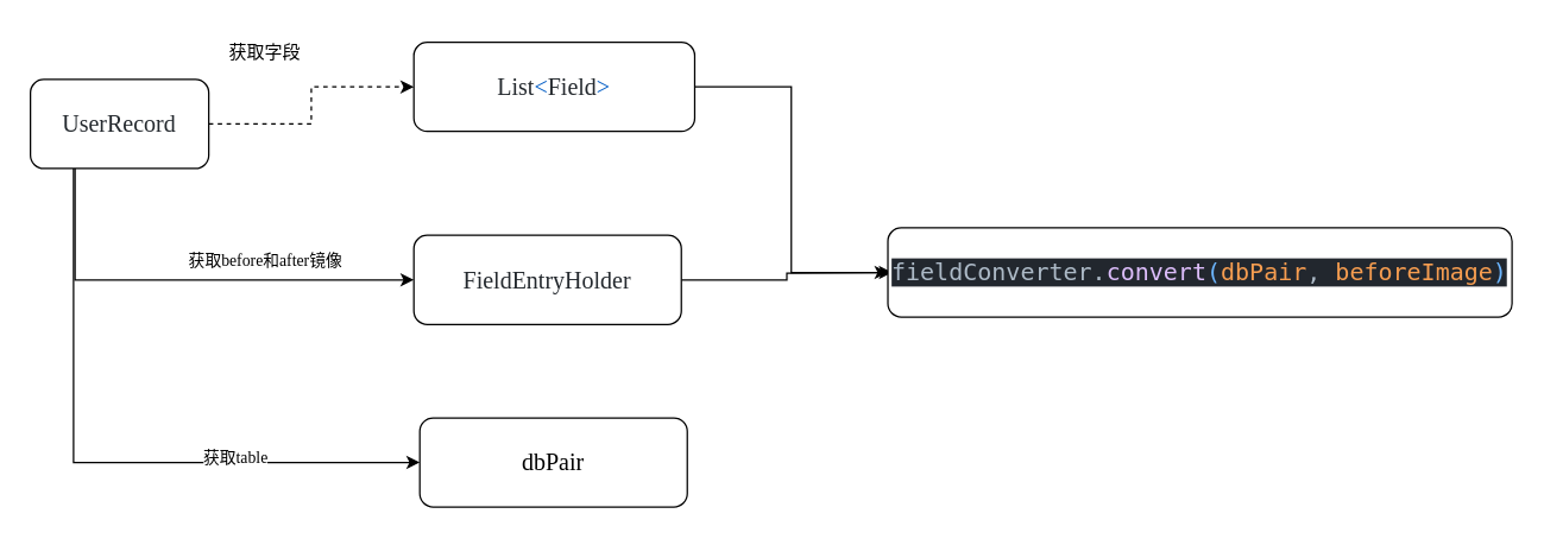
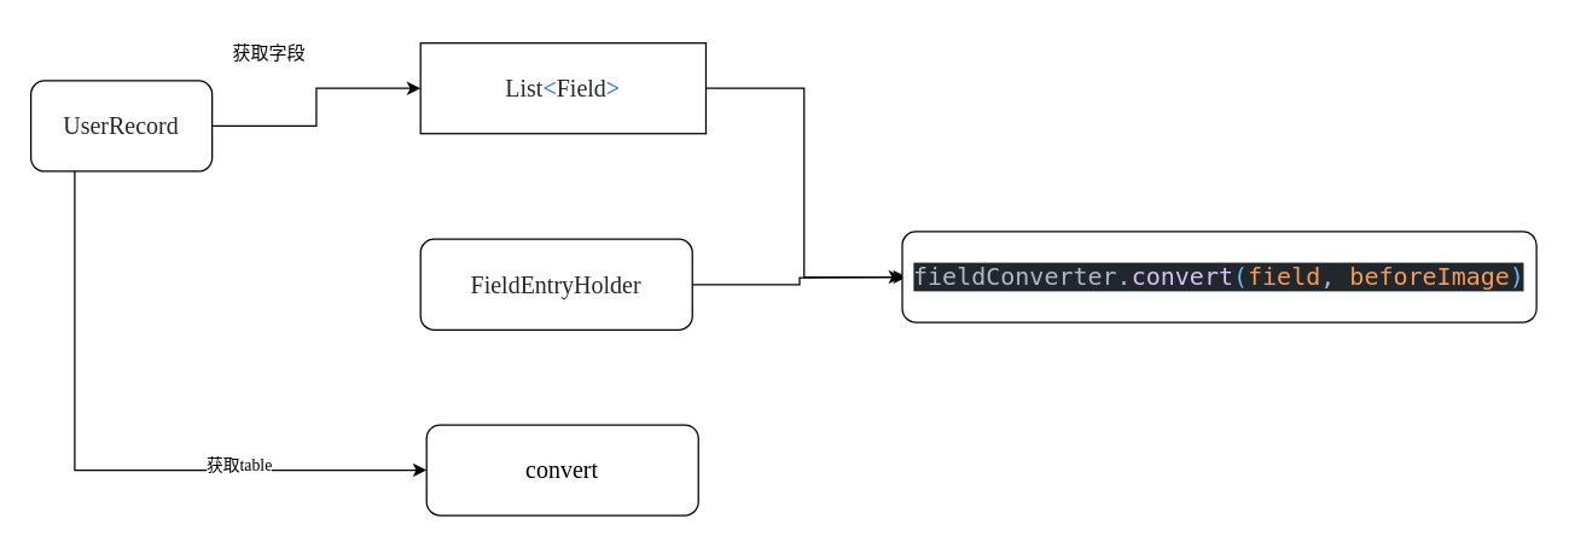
- <mxCell id="8" value="&lt;pre style=&quot;font-size: 12pt&quot;&gt;&lt;font face=&quot;Comic Sans MS&quot;&gt;&lt;span style=&quot;color: rgb(36 , 41 , 46)&quot;&gt;List&lt;/span&gt;&lt;span style=&quot;color: rgb(0 , 92 , 197)&quot;&gt;&amp;lt;&lt;/span&gt;&lt;span style=&quot;color: rgb(36 , 41 , 46)&quot;&gt;Field&lt;/span&gt;&lt;span style=&quot;color: rgb(0 , 92 , 197)&quot;&gt;&amp;gt;&lt;/span&gt;&lt;/font&gt;&lt;/pre&gt;" style="rounded=1;whiteSpace=wrap;html=1;fontFamily=Comic Sans MS;" vertex="1" parent="1"><mxGeometry x="278" y="28" width="189" height="60" as="geometry" /></mxCell>
+ <mxCell id="8" value="&lt;pre style=&quot;font-size: 12pt&quot;&gt;&lt;font face=&quot;Comic Sans MS&quot;&gt;&lt;span style=&quot;color: rgb(36 , 41 , 46)&quot;&gt;List&lt;/span&gt;&lt;span style=&quot;color: rgb(0 , 92 , 197)&quot;&gt;&amp;lt;&lt;/span&gt;&lt;span style=&quot;color: rgb(36 , 41 , 46)&quot;&gt;Field&lt;/span&gt;&lt;span style=&quot;color: rgb(0 , 92 , 197)&quot;&gt;&amp;gt;&lt;/span&gt;&lt;/font&gt;&lt;/pre&gt;" style="whiteSpace=wrap;html=1;fontFamily=Comic Sans MS;rounded=0;" vertex="1" parent="1"><mxGeometry x="278" y="28" width="189" height="60" as="geometry" /></mxCell>
- <mxCell id="2" style="edgeStyle=orthogonalEdgeStyle;rounded=0;orthogonalLoop=1;jettySize=auto;html=1;entryX=0;entryY=0.5;entryDx=0;entryDy=0;fontFamily=Comic Sans MS;dashed=1;" edge="1" parent="1" source="6" target="8"><mxGeometry relative="1" as="geometry" /></mxCell>
+ <mxCell id="2" style="edgeStyle=orthogonalEdgeStyle;rounded=0;orthogonalLoop=1;jettySize=auto;html=1;entryX=0;entryY=0.5;entryDx=0;entryDy=0;fontFamily=Comic Sans MS;" edge="1" parent="1" source="6" target="8"><mxGeometry relative="1" as="geometry" /></mxCell>
- <mxCell id="12" value="&lt;pre style=&quot;background-color: #22272e ; color: #adbac7 ; font-family: &amp;#34;jetbrains mono&amp;#34; , monospace ; font-size: 12.0pt&quot;&gt;fieldConverter.&lt;span style=&quot;color: #dcbdfb&quot;&gt;convert&lt;/span&gt;&lt;span style=&quot;color: #6cb6ff&quot;&gt;(&lt;/span&gt;&lt;span style=&quot;color: #f69d50&quot;&gt;dbPair&lt;/span&gt;, &lt;span style=&quot;color: #f69d50&quot;&gt;beforeImage&lt;/span&gt;&lt;span style=&quot;color: #6cb6ff&quot;&gt;)&lt;/span&gt;&lt;/pre&gt;" style="rounded=1;whiteSpace=wrap;html=1;fontFamily=Comic Sans MS;" vertex="1" parent="1"><mxGeometry x="597" y="153" width="420" height="60" as="geometry" /></mxCell>
+ <mxCell id="12" value="&lt;pre style=&quot;background-color: #22272e ; color: #adbac7 ; font-family: &amp;#34;jetbrains mono&amp;#34; , monospace ; font-size: 12.0pt&quot;&gt;fieldConverter.&lt;span style=&quot;color: #dcbdfb&quot;&gt;convert&lt;/span&gt;&lt;span style=&quot;color: #6cb6ff&quot;&gt;(&lt;/span&gt;&lt;span style=&quot;color: #f69d50&quot;&gt;field&lt;/span&gt;, &lt;span style=&quot;color: #f69d50&quot;&gt;beforeImage&lt;/span&gt;&lt;span style=&quot;color: #6cb6ff&quot;&gt;)&lt;/span&gt;&lt;/pre&gt;" style="rounded=1;whiteSpace=wrap;html=1;fontFamily=Comic Sans MS;" vertex="1" parent="1"><mxGeometry x="597" y="153" width="420" height="60" as="geometry" /></mxCell>
- <mxCell id="3" value="获取before和after镜像" style="edgeStyle=orthogonalEdgeStyle;rounded=0;orthogonalLoop=1;jettySize=auto;html=1;entryX=0;entryY=0.5;entryDx=0;entryDy=0;fontFamily=Comic Sans MS;" edge="1" parent="1" source="6" target="10"><mxGeometry x="0.342" y="13" relative="1" as="geometry"><Array as="points"><mxPoint x="50" y="188" /></Array><mxPoint as="offset" /></mxGeometry></mxCell>
- <mxCell id="11" value="&lt;pre style=&quot;font-size: 12pt&quot;&gt;&lt;font face=&quot;Comic Sans MS&quot;&gt;dbPair&lt;/font&gt;&lt;/pre&gt;" style="rounded=1;whiteSpace=wrap;html=1;fontFamily=Comic Sans MS;" vertex="1" parent="1"><mxGeometry x="282" y="281" width="180" height="60" as="geometry" /></mxCell>
+ <mxCell id="11" value="&lt;pre style=&quot;font-size: 12pt&quot;&gt;&lt;font face=&quot;Comic Sans MS&quot;&gt;convert&lt;/font&gt;&lt;/pre&gt;" style="rounded=1;whiteSpace=wrap;html=1;fontFamily=Comic Sans MS;" vertex="1" parent="1"><mxGeometry x="282" y="281" width="180" height="60" as="geometry" /></mxCell>
